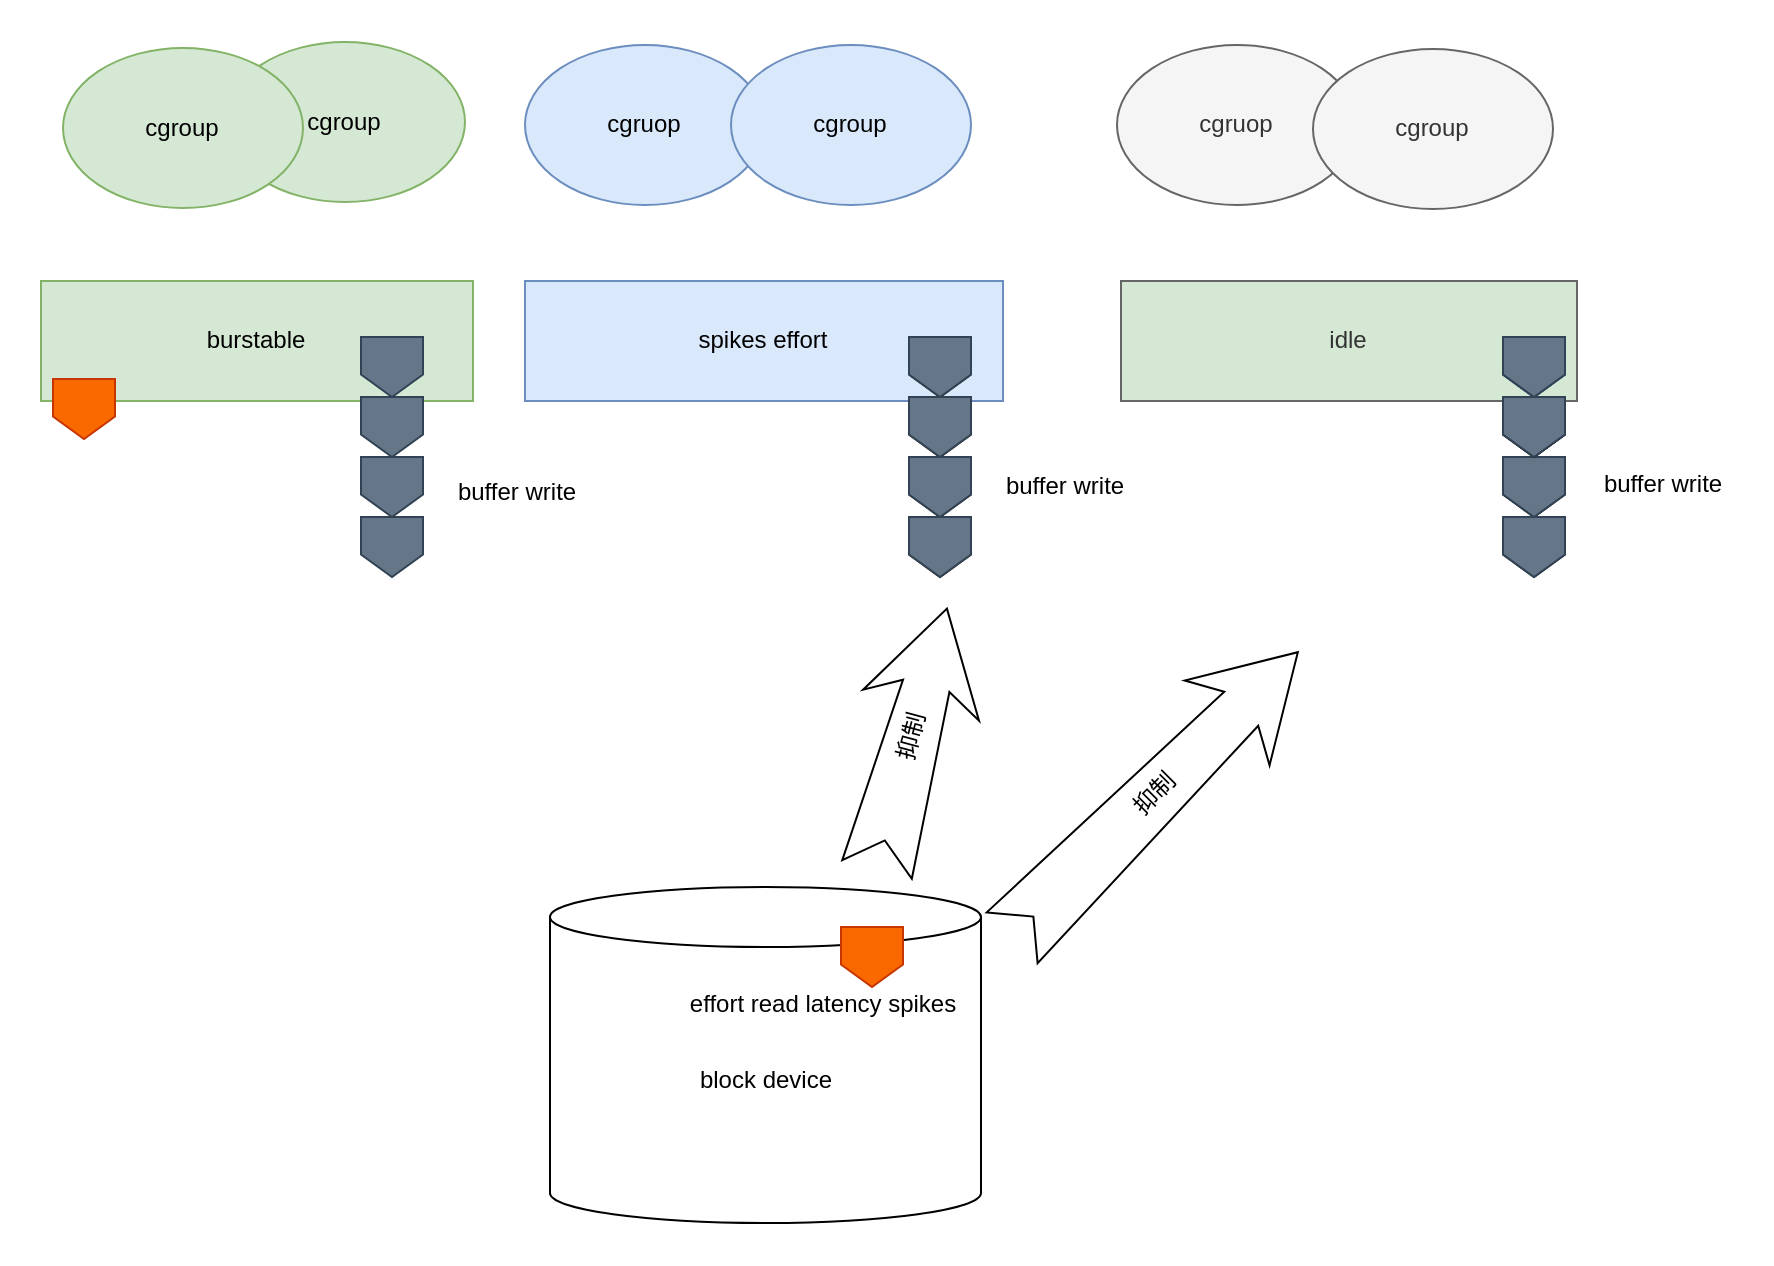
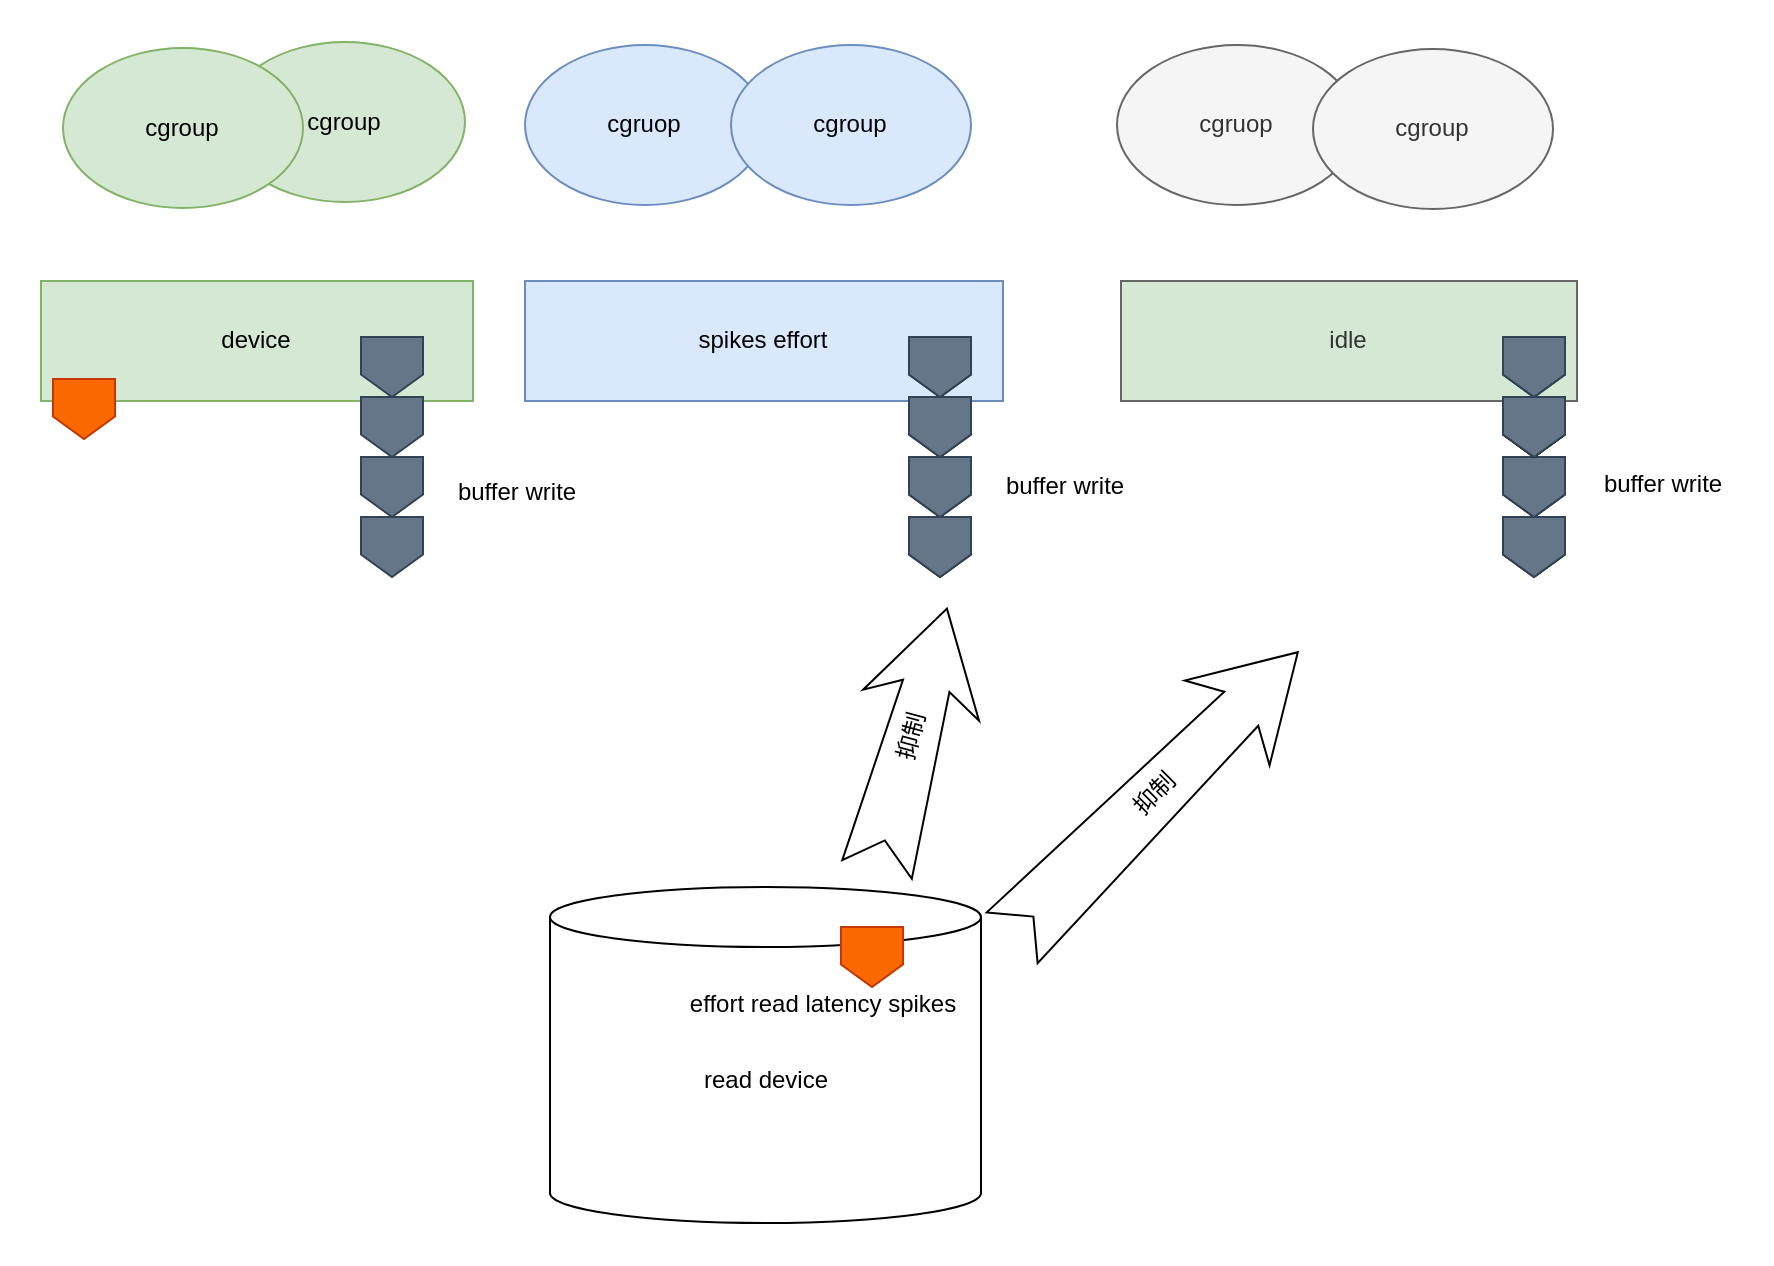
- <mxCell id="2" value="burstable" style="rounded=0;whiteSpace=wrap;html=1;hachureGap=4;pointerEvents=0;fillColor=#d5e8d4;strokeColor=#82b366;" vertex="1" parent="1"><mxGeometry x="20" y="140" width="216" height="60" as="geometry" /></mxCell>
+ <mxCell id="2" value="device" style="rounded=0;whiteSpace=wrap;html=1;hachureGap=4;pointerEvents=0;fillColor=#d5e8d4;strokeColor=#82b366;" vertex="1" parent="1"><mxGeometry x="20" y="140" width="216" height="60" as="geometry" /></mxCell>
- <mxCell id="11" value="block device" style="shape=cylinder3;whiteSpace=wrap;html=1;boundedLbl=1;backgroundOutline=1;size=15;hachureGap=4;pointerEvents=0;" vertex="1" parent="1"><mxGeometry x="274.5" y="443" width="215.5" height="168" as="geometry" /></mxCell>
+ <mxCell id="11" value="read device" style="shape=cylinder3;whiteSpace=wrap;html=1;boundedLbl=1;backgroundOutline=1;size=15;hachureGap=4;pointerEvents=0;" vertex="1" parent="1"><mxGeometry x="274.5" y="443" width="215.5" height="168" as="geometry" /></mxCell>
